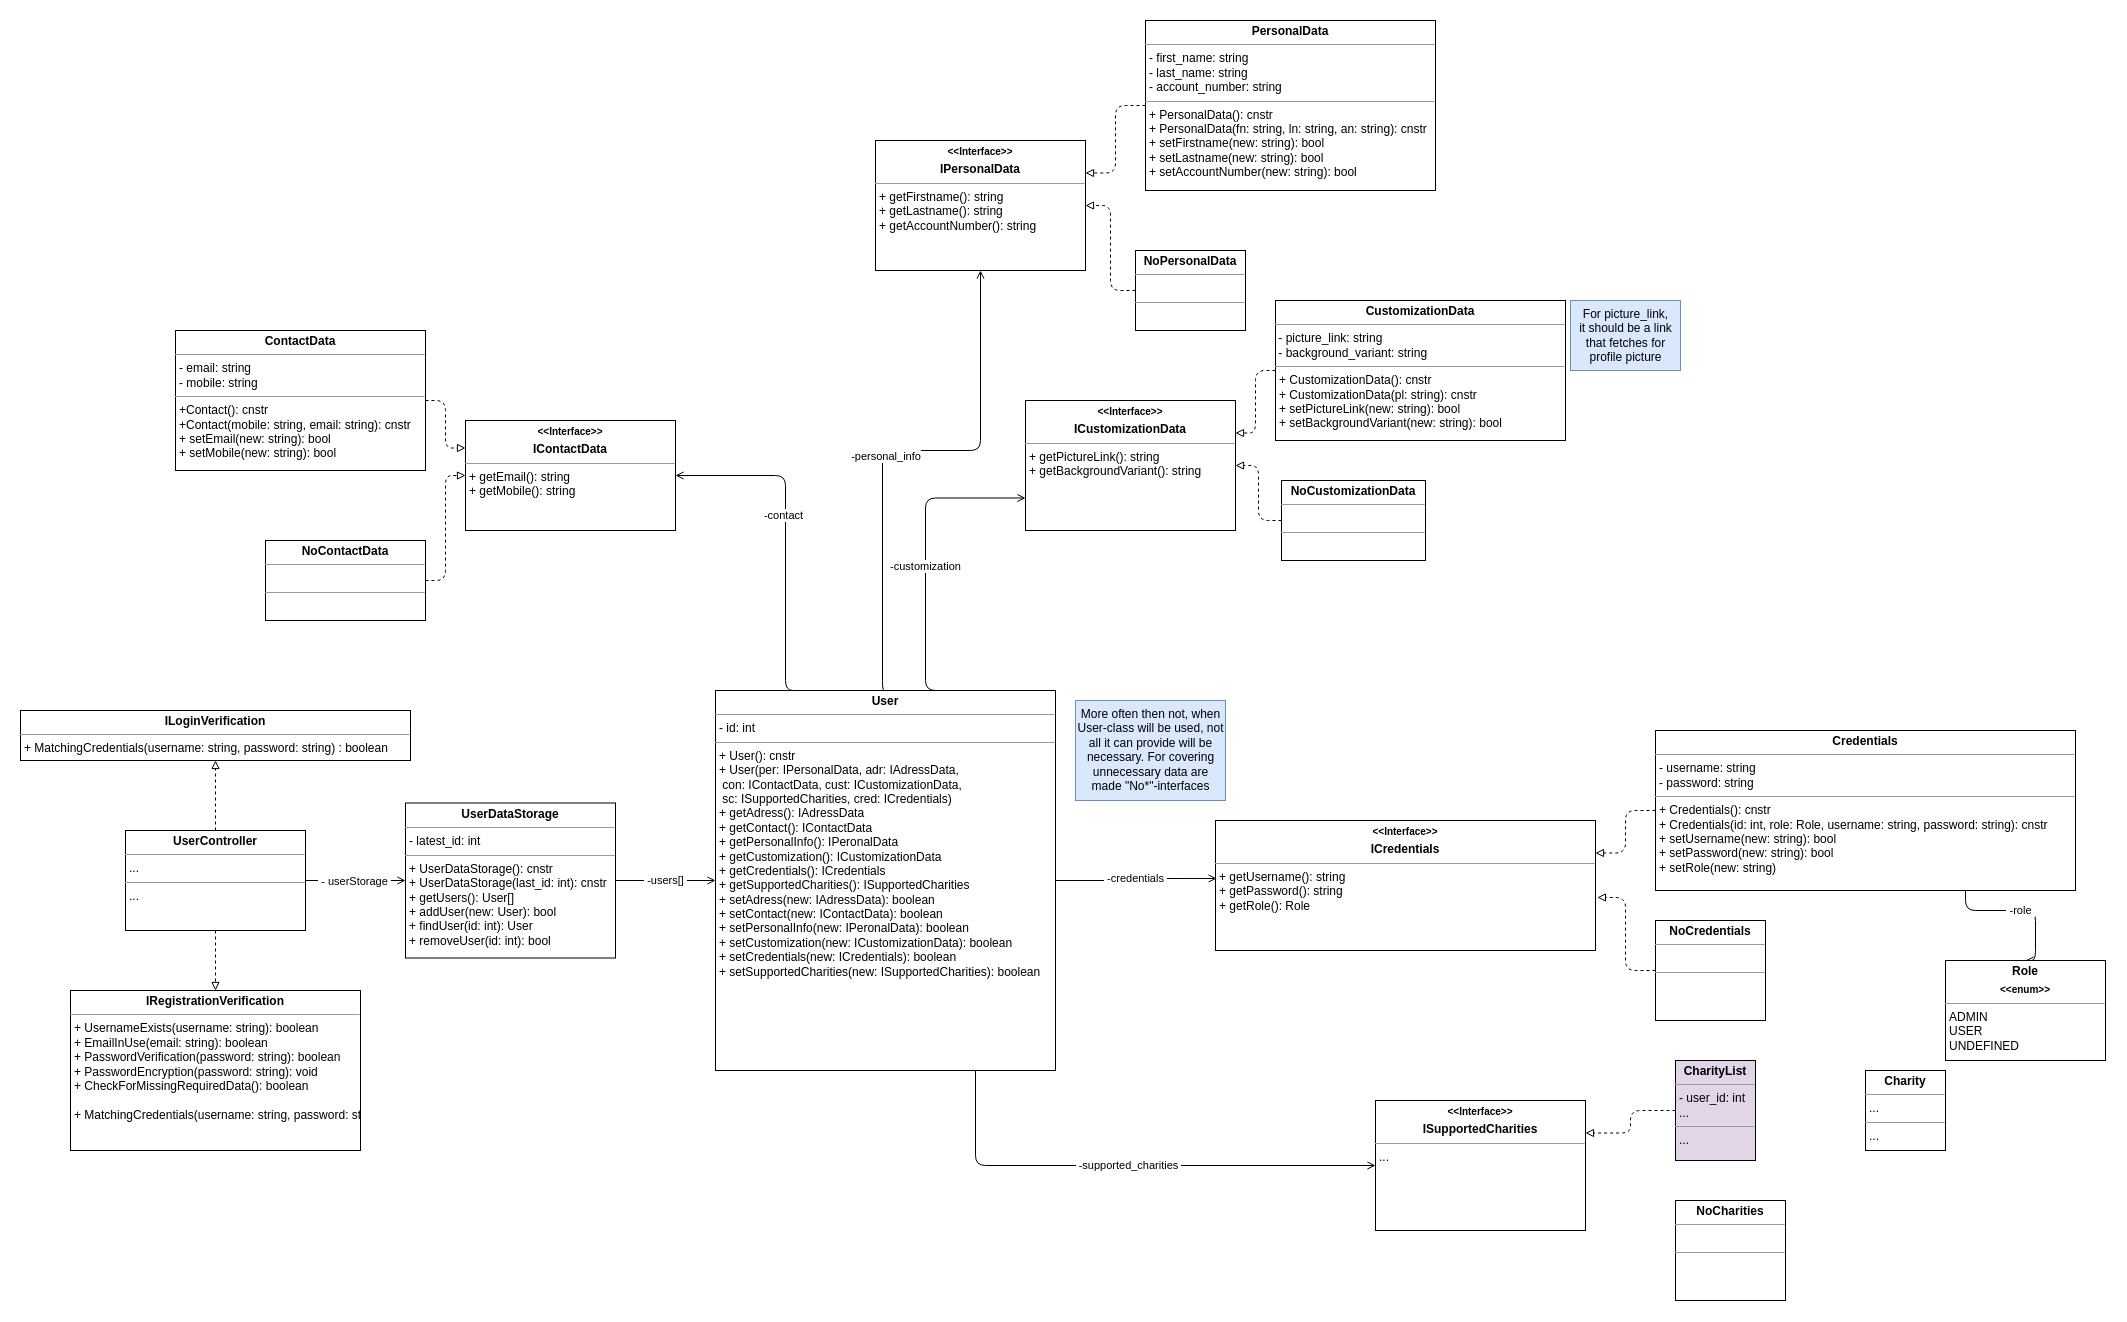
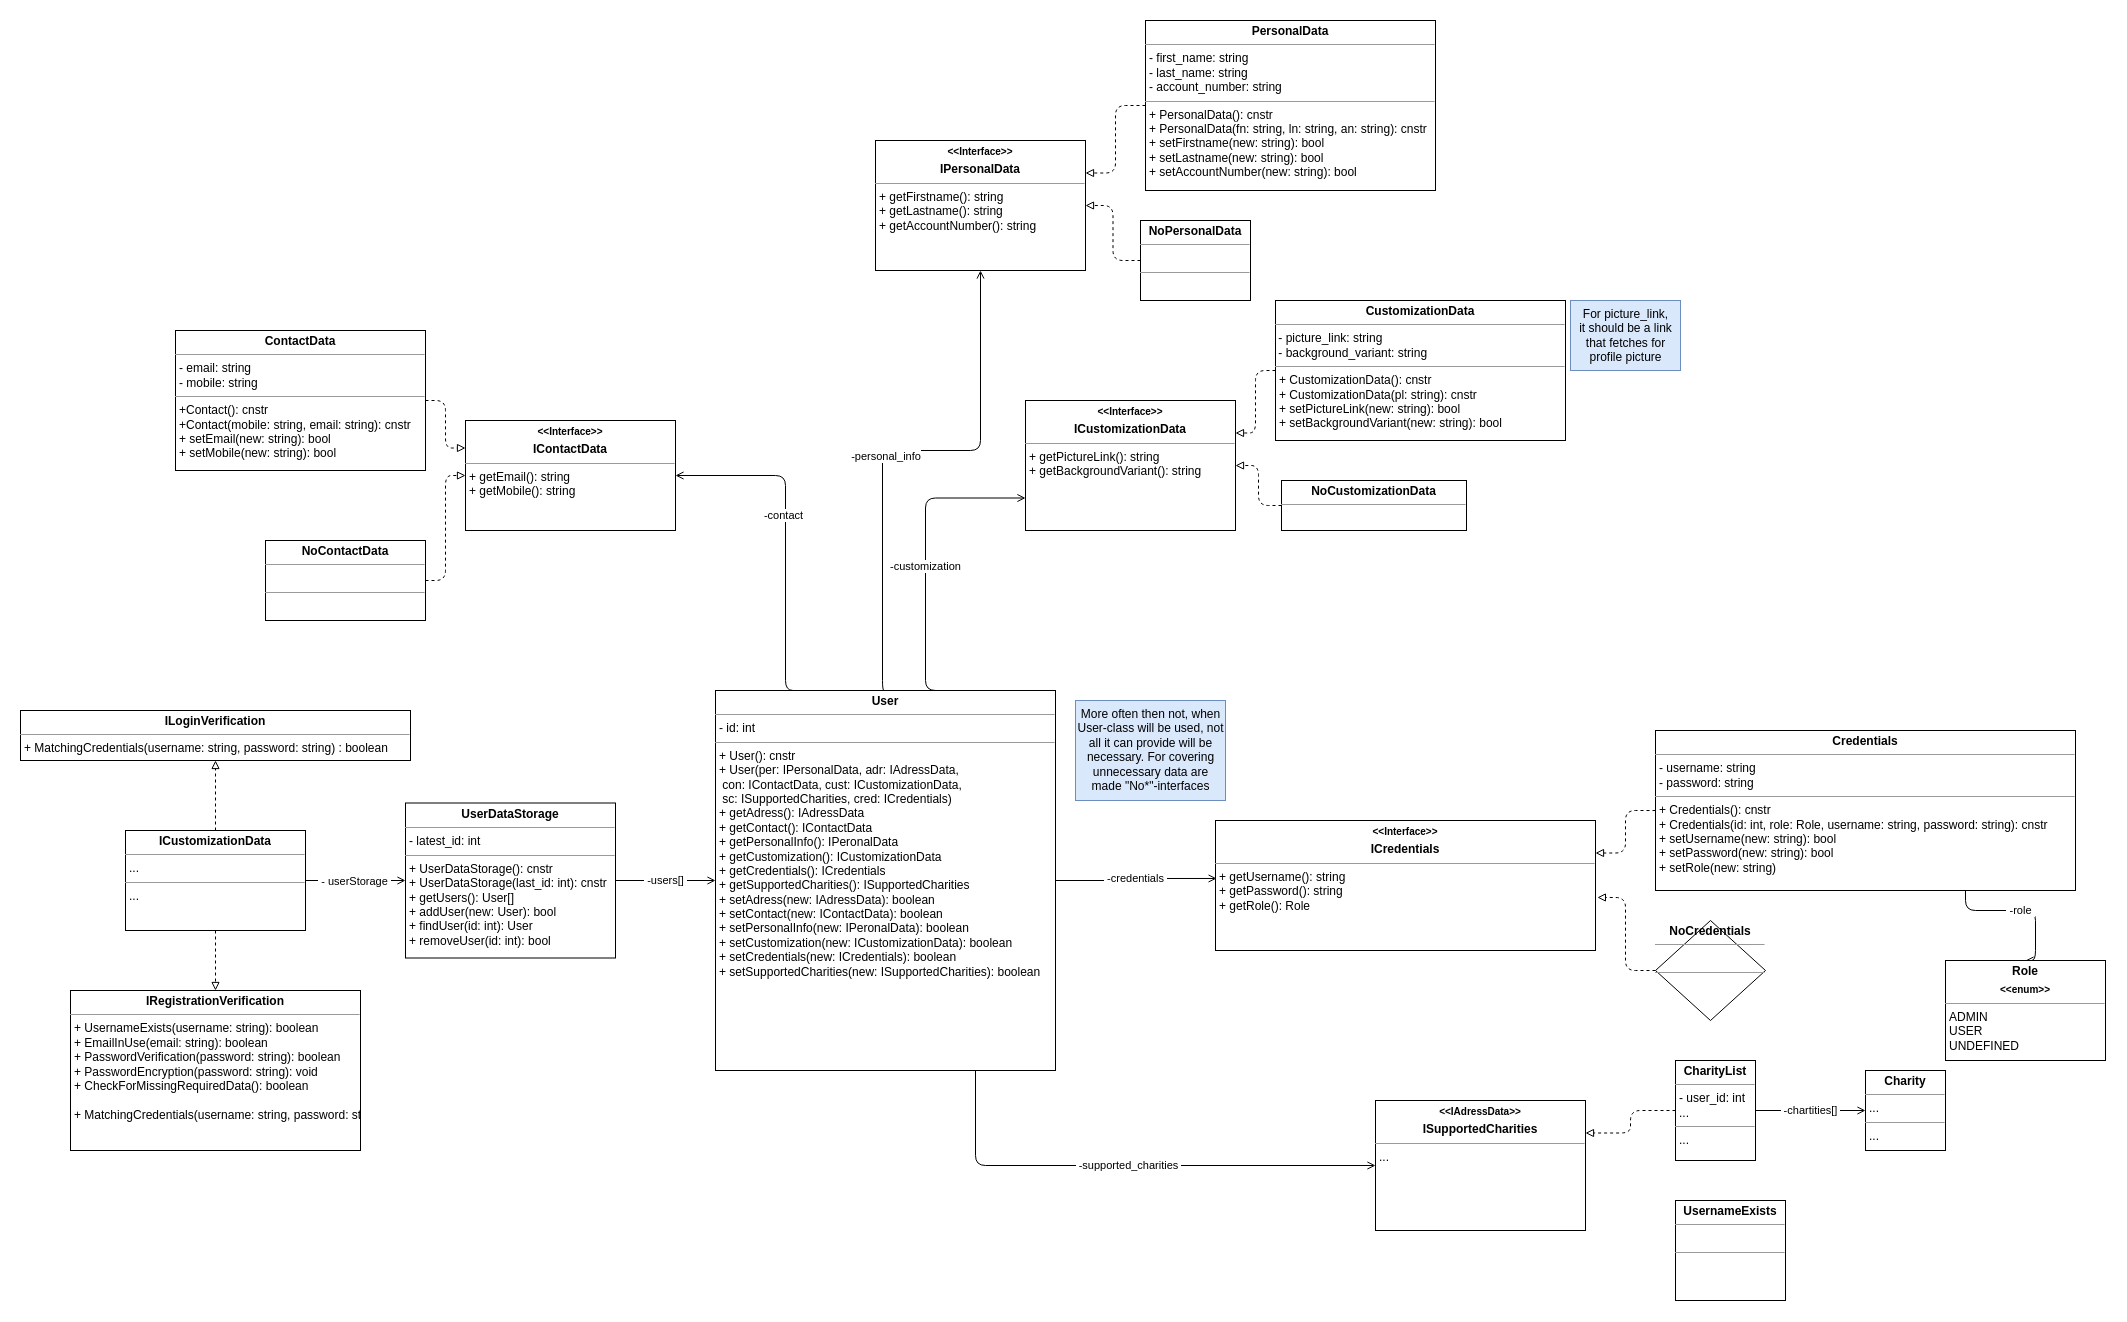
- <mxCell id="35" value="&lt;p style=&quot;margin: 0px ; margin-top: 4px ; text-align: center&quot;&gt;&lt;b&gt;NoPersonalData&lt;/b&gt;&lt;/p&gt;&lt;hr size=&quot;1&quot;&gt;&lt;p style=&quot;margin: 0px ; margin-left: 4px&quot;&gt;&lt;br&gt;&lt;/p&gt;&lt;hr size=&quot;1&quot;&gt;&lt;p style=&quot;margin: 0px ; margin-left: 4px&quot;&gt;&lt;br&gt;&lt;/p&gt;" style="verticalAlign=top;align=left;overflow=fill;fontSize=12;fontFamily=Helvetica;html=1;spacingLeft=0;spacingRight=0;spacing=2;" vertex="1" parent="1"><mxGeometry x="1135" y="250" width="110" height="80" as="geometry" /></mxCell>
+ <mxCell id="35" value="&lt;p style=&quot;margin: 0px ; margin-top: 4px ; text-align: center&quot;&gt;&lt;b&gt;NoPersonalData&lt;/b&gt;&lt;/p&gt;&lt;hr size=&quot;1&quot;&gt;&lt;p style=&quot;margin: 0px ; margin-left: 4px&quot;&gt;&lt;br&gt;&lt;/p&gt;&lt;hr size=&quot;1&quot;&gt;&lt;p style=&quot;margin: 0px ; margin-left: 4px&quot;&gt;&lt;br&gt;&lt;/p&gt;" style="verticalAlign=top;align=left;overflow=fill;fontSize=12;fontFamily=Helvetica;html=1;spacingLeft=0;spacingRight=0;spacing=2;" vertex="1" parent="1"><mxGeometry x="1140" y="220" width="110" height="80" as="geometry" /></mxCell>
- <mxCell id="32" value="&lt;p style=&quot;margin: 0px ; margin-top: 4px ; text-align: center&quot;&gt;&lt;b&gt;NoCustomizationData&lt;/b&gt;&lt;/p&gt;&lt;hr size=&quot;1&quot;&gt;&lt;p style=&quot;margin: 0px ; margin-left: 4px&quot;&gt;&lt;br&gt;&lt;/p&gt;&lt;hr size=&quot;1&quot;&gt;&lt;p style=&quot;margin: 0px ; margin-left: 4px&quot;&gt;&lt;br&gt;&lt;/p&gt;" style="verticalAlign=top;align=left;overflow=fill;fontSize=12;fontFamily=Helvetica;html=1;spacingLeft=0;spacingRight=0;spacing=2;" vertex="1" parent="1"><mxGeometry x="1281" y="480" width="144" height="80" as="geometry" /></mxCell>
+ <mxCell id="32" value="&lt;p style=&quot;margin: 0px ; margin-top: 4px ; text-align: center&quot;&gt;&lt;b&gt;NoCustomizationData&lt;/b&gt;&lt;/p&gt;&lt;hr size=&quot;1&quot;&gt;&lt;p style=&quot;margin: 0px ; margin-left: 4px&quot;&gt;&lt;br&gt;&lt;/p&gt;&lt;hr size=&quot;1&quot;&gt;&lt;p style=&quot;margin: 0px ; margin-left: 4px&quot;&gt;&lt;br&gt;&lt;/p&gt;" style="verticalAlign=top;align=left;overflow=fill;fontSize=12;fontFamily=Helvetica;html=1;spacingLeft=0;spacingRight=0;spacing=2;" vertex="1" parent="1"><mxGeometry x="1281" y="480" width="185" height="50" as="geometry" /></mxCell>
- <mxCell id="45" value="&lt;p style=&quot;margin: 0px ; margin-top: 4px ; text-align: center&quot;&gt;&lt;b&gt;UserController&lt;/b&gt;&lt;/p&gt;&lt;hr size=&quot;1&quot;&gt;&lt;p style=&quot;margin: 0px ; margin-left: 4px&quot;&gt;...&lt;/p&gt;&lt;hr size=&quot;1&quot;&gt;&lt;p style=&quot;margin: 0px ; margin-left: 4px&quot;&gt;...&lt;/p&gt;" style="verticalAlign=top;align=left;overflow=fill;fontSize=12;fontFamily=Helvetica;html=1;spacingLeft=0;spacingRight=0;spacing=2;" vertex="1" parent="1"><mxGeometry x="125" y="830" width="180" height="100" as="geometry" /></mxCell>
+ <mxCell id="45" value="&lt;p style=&quot;margin: 0px ; margin-top: 4px ; text-align: center&quot;&gt;&lt;b&gt;ICustomizationData&lt;/b&gt;&lt;/p&gt;&lt;hr size=&quot;1&quot;&gt;&lt;p style=&quot;margin: 0px ; margin-left: 4px&quot;&gt;...&lt;/p&gt;&lt;hr size=&quot;1&quot;&gt;&lt;p style=&quot;margin: 0px ; margin-left: 4px&quot;&gt;...&lt;/p&gt;" style="verticalAlign=top;align=left;overflow=fill;fontSize=12;fontFamily=Helvetica;html=1;spacingLeft=0;spacingRight=0;spacing=2;" vertex="1" parent="1"><mxGeometry x="125" y="830" width="180" height="100" as="geometry" /></mxCell>
- <mxCell id="25" value="&lt;p style=&quot;margin: 0px ; margin-top: 4px ; text-align: center&quot;&gt;&lt;b&gt;NoCredentials&lt;/b&gt;&lt;/p&gt;&lt;hr size=&quot;1&quot;&gt;&lt;p style=&quot;margin: 0px ; margin-left: 4px&quot;&gt;&lt;br&gt;&lt;/p&gt;&lt;hr size=&quot;1&quot;&gt;&lt;p style=&quot;margin: 0px ; margin-left: 4px&quot;&gt;&lt;br&gt;&lt;/p&gt;" style="verticalAlign=top;align=left;overflow=fill;fontSize=12;fontFamily=Helvetica;html=1;spacingLeft=0;spacingRight=0;spacing=2;" vertex="1" parent="1"><mxGeometry x="1655" y="920" width="110" height="100" as="geometry" /></mxCell>
+ <mxCell id="25" value="&lt;p style=&quot;margin: 0px ; margin-top: 4px ; text-align: center&quot;&gt;&lt;b&gt;NoCredentials&lt;/b&gt;&lt;/p&gt;&lt;hr size=&quot;1&quot;&gt;&lt;p style=&quot;margin: 0px ; margin-left: 4px&quot;&gt;&lt;br&gt;&lt;/p&gt;&lt;hr size=&quot;1&quot;&gt;&lt;p style=&quot;margin: 0px ; margin-left: 4px&quot;&gt;&lt;br&gt;&lt;/p&gt;" style="rhombus;verticalAlign=top;align=left;overflow=fill;fontSize=12;fontFamily=Helvetica;html=1;spacingLeft=0;spacingRight=0;spacing=2;" vertex="1" parent="1"><mxGeometry x="1655" y="920" width="110" height="100" as="geometry" /></mxCell>
- <mxCell id="39" value="&lt;p style=&quot;margin: 0px ; margin-top: 4px ; text-align: center&quot;&gt;&lt;b&gt;CharityList&lt;/b&gt;&lt;/p&gt;&lt;hr size=&quot;1&quot;&gt;&lt;p style=&quot;margin: 0px ; margin-left: 4px&quot;&gt;- user_id: int&lt;/p&gt;&lt;p style=&quot;margin: 0px ; margin-left: 4px&quot;&gt;...&lt;/p&gt;&lt;hr size=&quot;1&quot;&gt;&lt;p style=&quot;margin: 0px ; margin-left: 4px&quot;&gt;...&lt;/p&gt;" style="verticalAlign=top;align=left;overflow=fill;fontSize=12;fontFamily=Helvetica;html=1;spacingLeft=0;spacingRight=0;spacing=2;fillColor=#e1d5e7;" vertex="1" parent="1"><mxGeometry x="1675" y="1060" width="80" height="100" as="geometry" /></mxCell>
+ <mxCell id="39" value="&lt;p style=&quot;margin: 0px ; margin-top: 4px ; text-align: center&quot;&gt;&lt;b&gt;CharityList&lt;/b&gt;&lt;/p&gt;&lt;hr size=&quot;1&quot;&gt;&lt;p style=&quot;margin: 0px ; margin-left: 4px&quot;&gt;- user_id: int&lt;/p&gt;&lt;p style=&quot;margin: 0px ; margin-left: 4px&quot;&gt;...&lt;/p&gt;&lt;hr size=&quot;1&quot;&gt;&lt;p style=&quot;margin: 0px ; margin-left: 4px&quot;&gt;...&lt;/p&gt;" style="verticalAlign=top;align=left;overflow=fill;fontSize=12;fontFamily=Helvetica;html=1;spacingLeft=0;spacingRight=0;spacing=2;" vertex="1" parent="1"><mxGeometry x="1675" y="1060" width="80" height="100" as="geometry" /></mxCell>
+ <mxCell id="38" value="&amp;nbsp;-chartities[]&amp;nbsp;" style="edgeStyle=orthogonalEdgeStyle;orthogonalLoop=1;jettySize=auto;html=1;entryX=0;entryY=0.5;entryDx=0;entryDy=0;endArrow=open;endFill=0;" edge="1" parent="1" source="39" target="9"><mxGeometry relative="1" as="geometry" /></mxCell>
- <mxCell id="26" value="&lt;p style=&quot;margin: 0px ; margin-top: 4px ; text-align: center&quot;&gt;&lt;b&gt;&lt;font style=&quot;font-size: 10px&quot;&gt;&amp;lt;&amp;lt;Interface&amp;gt;&amp;gt;&lt;/font&gt;&lt;/b&gt;&lt;/p&gt;&lt;p style=&quot;margin: 0px ; margin-top: 4px ; text-align: center&quot;&gt;&lt;b&gt;ISupportedCharities&lt;/b&gt;&lt;/p&gt;&lt;hr size=&quot;1&quot;&gt;&lt;p style=&quot;margin: 0px ; margin-left: 4px&quot;&gt;...&lt;/p&gt;" style="verticalAlign=top;align=left;overflow=fill;fontSize=12;fontFamily=Helvetica;html=1;spacingLeft=0;spacingRight=0;spacing=2;" vertex="1" parent="1"><mxGeometry x="1375" y="1100" width="210" height="130" as="geometry" /></mxCell>
+ <mxCell id="26" value="&lt;p style=&quot;margin: 0px ; margin-top: 4px ; text-align: center&quot;&gt;&lt;b&gt;&lt;font style=&quot;font-size: 10px&quot;&gt;&amp;lt;&amp;lt;IAdressData&amp;gt;&amp;gt;&lt;/font&gt;&lt;/b&gt;&lt;/p&gt;&lt;p style=&quot;margin: 0px ; margin-top: 4px ; text-align: center&quot;&gt;&lt;b&gt;ISupportedCharities&lt;/b&gt;&lt;/p&gt;&lt;hr size=&quot;1&quot;&gt;&lt;p style=&quot;margin: 0px ; margin-left: 4px&quot;&gt;...&lt;/p&gt;" style="verticalAlign=top;align=left;overflow=fill;fontSize=12;fontFamily=Helvetica;html=1;spacingLeft=0;spacingRight=0;spacing=2;" vertex="1" parent="1"><mxGeometry x="1375" y="1100" width="210" height="130" as="geometry" /></mxCell>
- <mxCell id="36" value="&lt;p style=&quot;margin: 0px ; margin-top: 4px ; text-align: center&quot;&gt;&lt;b&gt;NoCharities&lt;/b&gt;&lt;/p&gt;&lt;hr size=&quot;1&quot;&gt;&lt;p style=&quot;margin: 0px ; margin-left: 4px&quot;&gt;&lt;br&gt;&lt;/p&gt;&lt;hr size=&quot;1&quot;&gt;&lt;p style=&quot;margin: 0px ; margin-left: 4px&quot;&gt;&lt;br&gt;&lt;/p&gt;" style="verticalAlign=top;align=left;overflow=fill;fontSize=12;fontFamily=Helvetica;html=1;spacingLeft=0;spacingRight=0;spacing=2;" vertex="1" parent="1"><mxGeometry x="1675" y="1200" width="110" height="100" as="geometry" /></mxCell>
+ <mxCell id="36" value="&lt;p style=&quot;margin: 0px ; margin-top: 4px ; text-align: center&quot;&gt;&lt;b&gt;UsernameExists&lt;/b&gt;&lt;/p&gt;&lt;hr size=&quot;1&quot;&gt;&lt;p style=&quot;margin: 0px ; margin-left: 4px&quot;&gt;&lt;br&gt;&lt;/p&gt;&lt;hr size=&quot;1&quot;&gt;&lt;p style=&quot;margin: 0px ; margin-left: 4px&quot;&gt;&lt;br&gt;&lt;/p&gt;" style="verticalAlign=top;align=left;overflow=fill;fontSize=12;fontFamily=Helvetica;html=1;spacingLeft=0;spacingRight=0;spacing=2;" vertex="1" parent="1"><mxGeometry x="1675" y="1200" width="110" height="100" as="geometry" /></mxCell>
